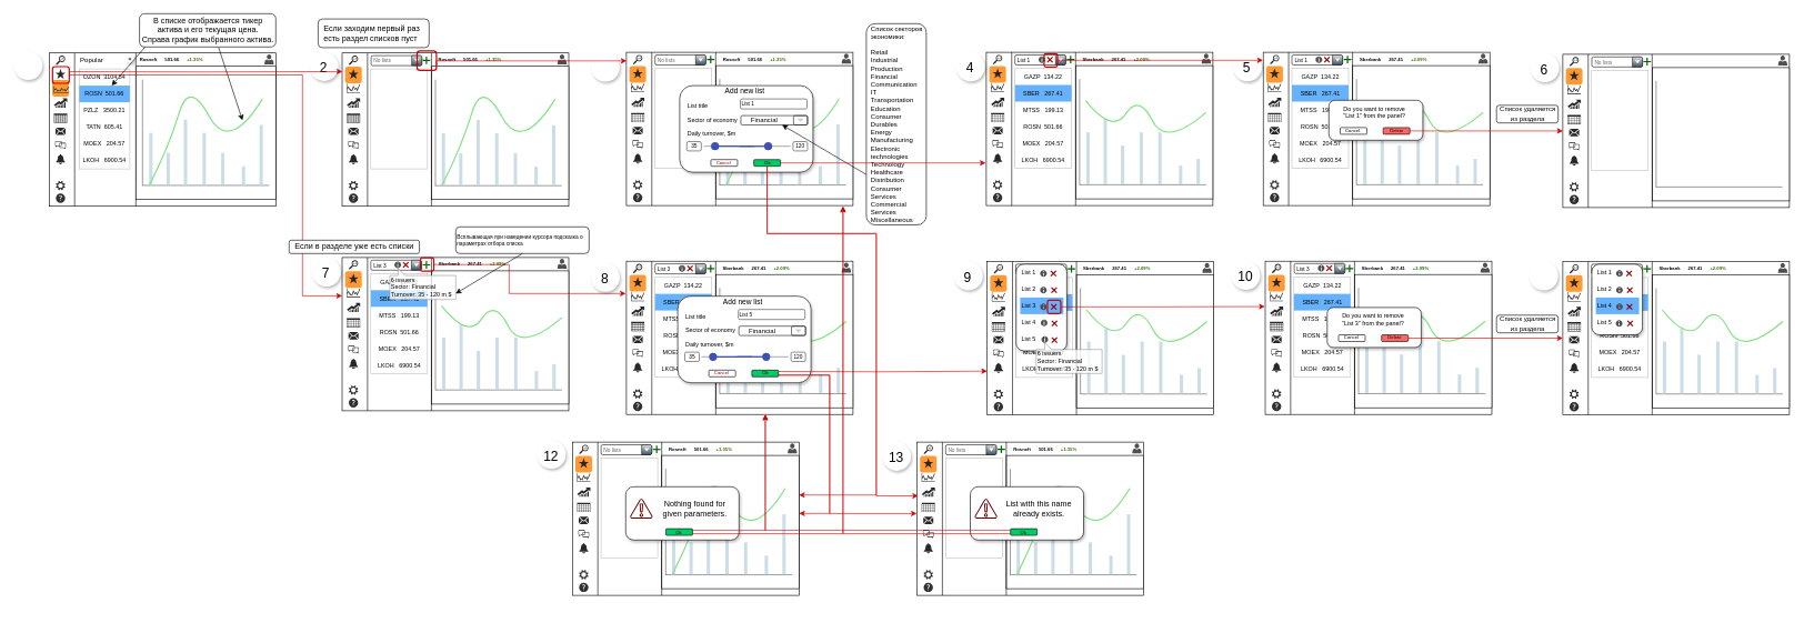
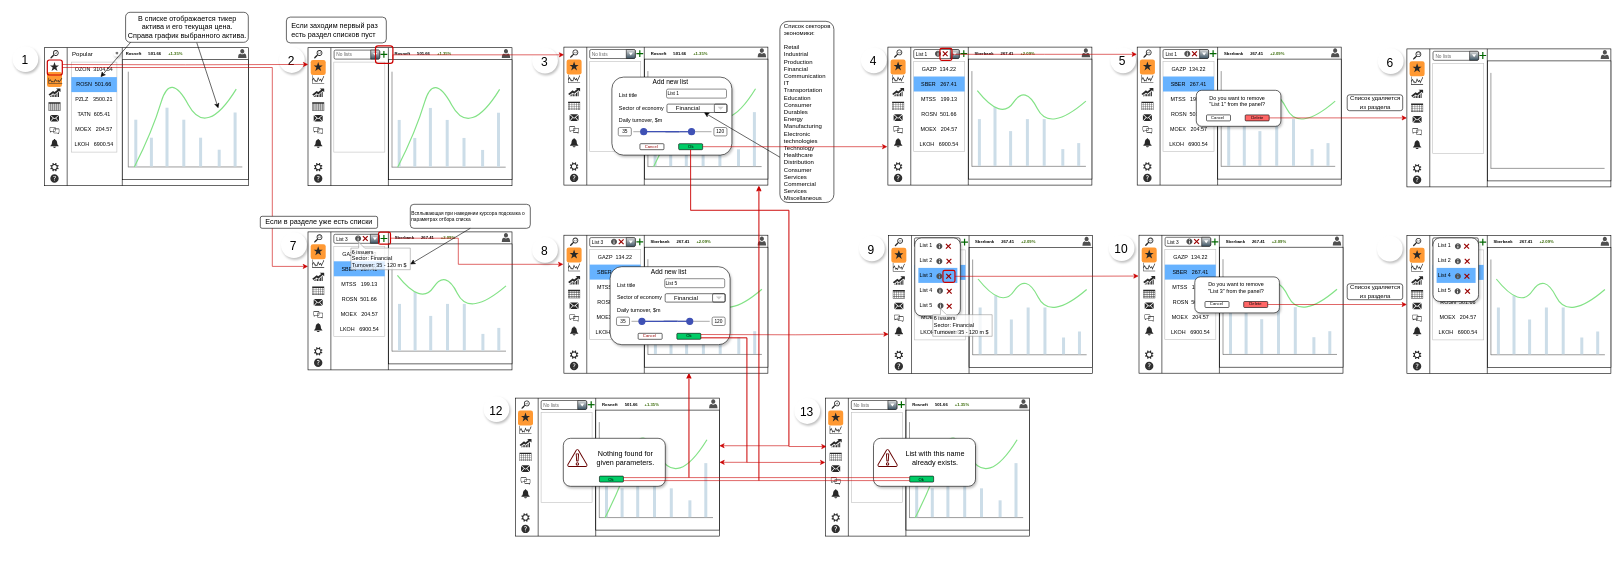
+ <mxCell id="309" value="&lt;font style=&quot;font-size: 20px;&quot;&gt;1&lt;/font&gt;" style="text;html=1;align=center;verticalAlign=middle;whiteSpace=wrap;rounded=0;container=0;" parent="307" vertex="1"><mxGeometry x="5.5" y="7.5" width="30" height="30" as="geometry" /></mxCell>
+ <mxCell id="312" value="&lt;font style=&quot;font-size: 20px;&quot;&gt;3&lt;/font&gt;" style="text;html=1;align=center;verticalAlign=middle;whiteSpace=wrap;rounded=0;container=0;" parent="310" vertex="1"><mxGeometry x="5.5" y="7.5" width="30" height="30" as="geometry" /></mxCell>
